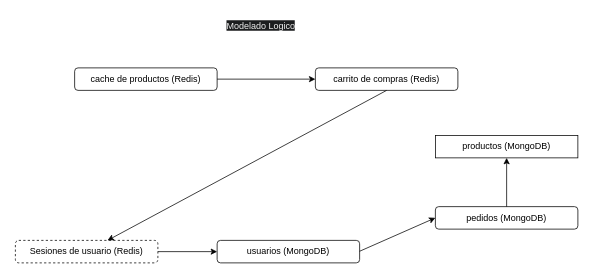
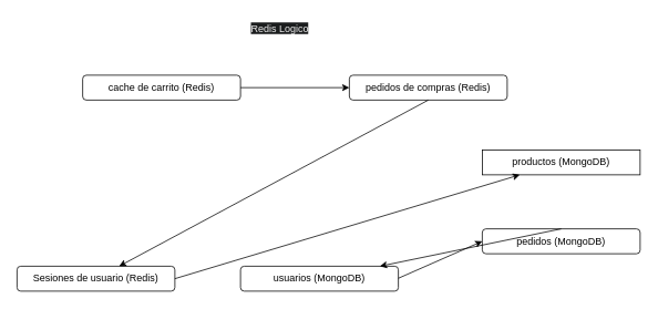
- <mxCell id="13" value="&lt;span style=&quot;color: rgb(240, 240, 240); font-family: Helvetica; font-size: 12px; font-style: normal; font-variant-ligatures: normal; font-variant-caps: normal; font-weight: 400; letter-spacing: normal; orphans: 2; text-align: center; text-indent: 0px; text-transform: none; widows: 2; word-spacing: 0px; -webkit-text-stroke-width: 0px; background-color: rgb(27, 29, 30); text-decoration-thickness: initial; text-decoration-style: initial; text-decoration-color: initial; float: none; display: inline !important;&quot;&gt;Modelado Logico&lt;/span&gt;" style="text;whiteSpace=wrap;html=1;" vertex="1" parent="1"><mxGeometry x="300" y="20" width="110" height="40" as="geometry" /></mxCell>
+ <mxCell id="13" value="&lt;span style=&quot;color: rgb(240, 240, 240); font-family: Helvetica; font-size: 12px; font-style: normal; font-variant-ligatures: normal; font-variant-caps: normal; font-weight: 400; letter-spacing: normal; orphans: 2; text-align: center; text-indent: 0px; text-transform: none; widows: 2; word-spacing: 0px; -webkit-text-stroke-width: 0px; background-color: rgb(27, 29, 30); text-decoration-thickness: initial; text-decoration-style: initial; text-decoration-color: initial; float: none; display: inline !important;&quot;&gt;Redis Logico&lt;/span&gt;" style="text;whiteSpace=wrap;html=1;" vertex="1" parent="1"><mxGeometry x="300" y="20" width="110" height="40" as="geometry" /></mxCell>
- <mxCell id="6" value="cache de productos (Redis)" style="rounded=1;whiteSpace=wrap;html=1;" vertex="1" parent="1"><mxGeometry x="99" y="90" width="190" height="30" as="geometry" /></mxCell>
+ <mxCell id="6" value="cache de carrito (Redis)" style="rounded=1;whiteSpace=wrap;html=1;" vertex="1" parent="1"><mxGeometry x="99" y="90" width="190" height="30" as="geometry" /></mxCell>
- <mxCell id="7" value="carrito de compras (Redis)" style="rounded=1;whiteSpace=wrap;html=1;" vertex="1" parent="1"><mxGeometry x="420" y="90" width="190" height="30" as="geometry" /></mxCell>
+ <mxCell id="7" value="pedidos de compras (Redis)" style="rounded=1;whiteSpace=wrap;html=1;" vertex="1" parent="1"><mxGeometry x="420" y="90" width="190" height="30" as="geometry" /></mxCell>
- <mxCell id="10" value="" style="endArrow=classic;html=1;rounded=0;exitX=0.5;exitY=0;exitDx=0;exitDy=0;entryX=0.5;entryY=1;entryDx=0;entryDy=0;" edge="1" parent="1" source="4" target="5"><mxGeometry width="50" height="50" relative="1" as="geometry"><mxPoint x="230" y="355" as="sourcePoint" /><mxPoint x="309" y="355" as="targetPoint" /></mxGeometry></mxCell>
+ <mxCell id="10" value="" style="endArrow=classic;html=1;rounded=0;exitX=0.5;exitY=0;exitDx=0;exitDy=0;" edge="1" parent="1" source="4" target="3"><mxGeometry width="50" height="50" relative="1" as="geometry"><mxPoint x="230" y="355" as="sourcePoint" /><mxPoint x="309" y="355" as="targetPoint" /></mxGeometry></mxCell>
- <mxCell id="2" value="Sesiones de usuario (Redis)" style="rounded=1;whiteSpace=wrap;html=1;dashed=1;" vertex="1" parent="1"><mxGeometry x="20" y="320" width="190" height="30" as="geometry" /></mxCell>
+ <mxCell id="2" value="Sesiones de usuario (Redis)" style="rounded=1;whiteSpace=wrap;html=1;" vertex="1" parent="1"><mxGeometry x="20" y="320" width="190" height="30" as="geometry" /></mxCell>
- <mxCell id="8" value="" style="endArrow=classic;html=1;rounded=0;exitX=1;exitY=0.5;exitDx=0;exitDy=0;entryX=0;entryY=0.5;entryDx=0;entryDy=0;" edge="1" parent="1" source="2" target="3"><mxGeometry width="50" height="50" relative="1" as="geometry"><mxPoint x="360" y="190" as="sourcePoint" /><mxPoint x="410" y="140" as="targetPoint" /></mxGeometry></mxCell>
+ <mxCell id="8" value="" style="endArrow=classic;html=1;rounded=0;exitX=1;exitY=0.5;exitDx=0;exitDy=0;" edge="1" parent="1" source="2" target="5"><mxGeometry width="50" height="50" relative="1" as="geometry"><mxPoint x="360" y="190" as="sourcePoint" /><mxPoint x="410" y="140" as="targetPoint" /></mxGeometry></mxCell>
